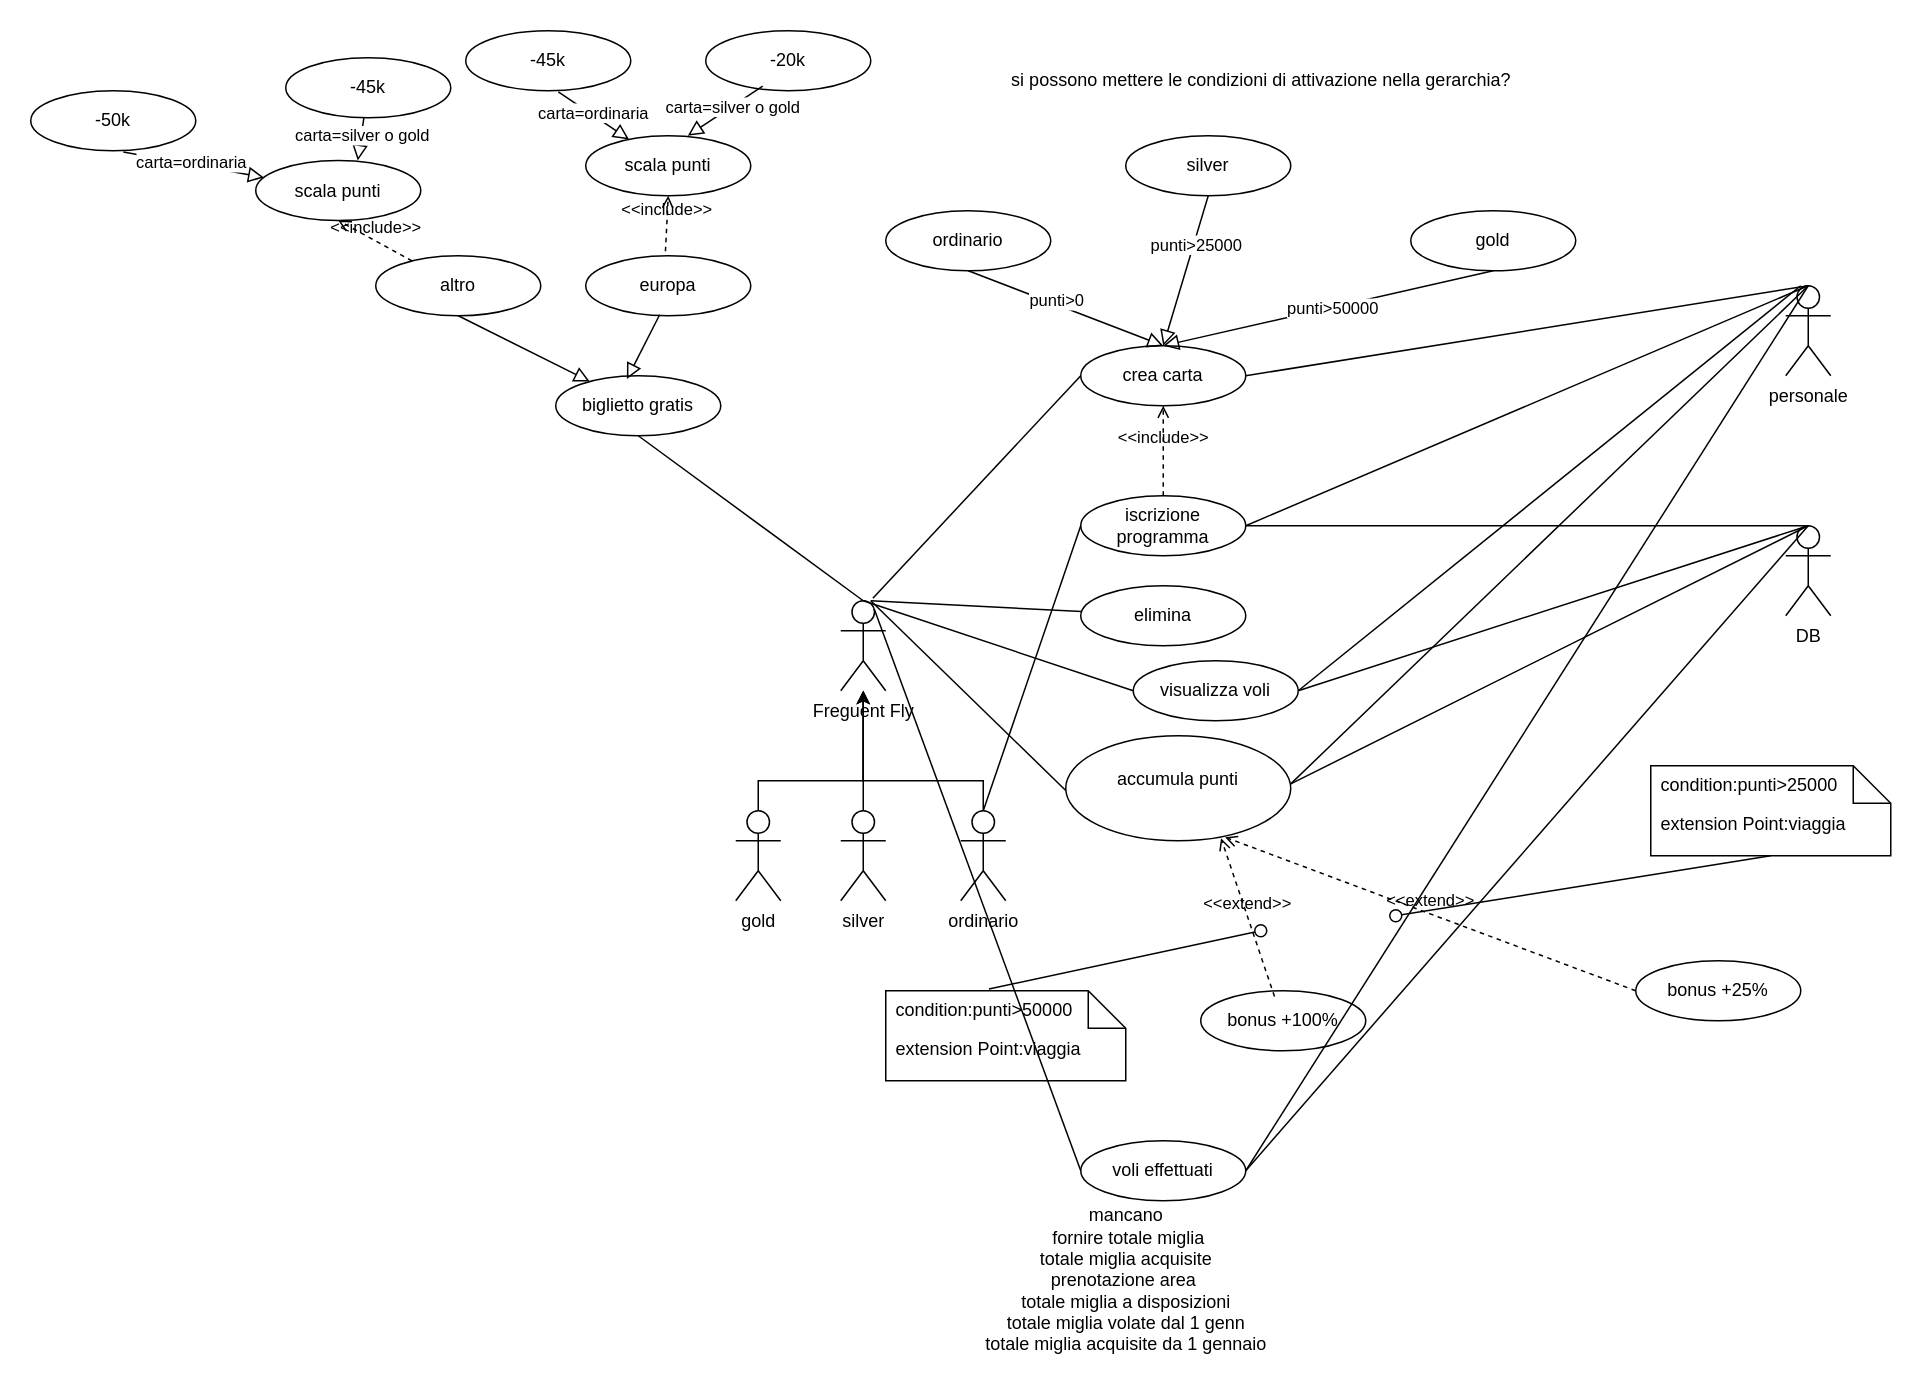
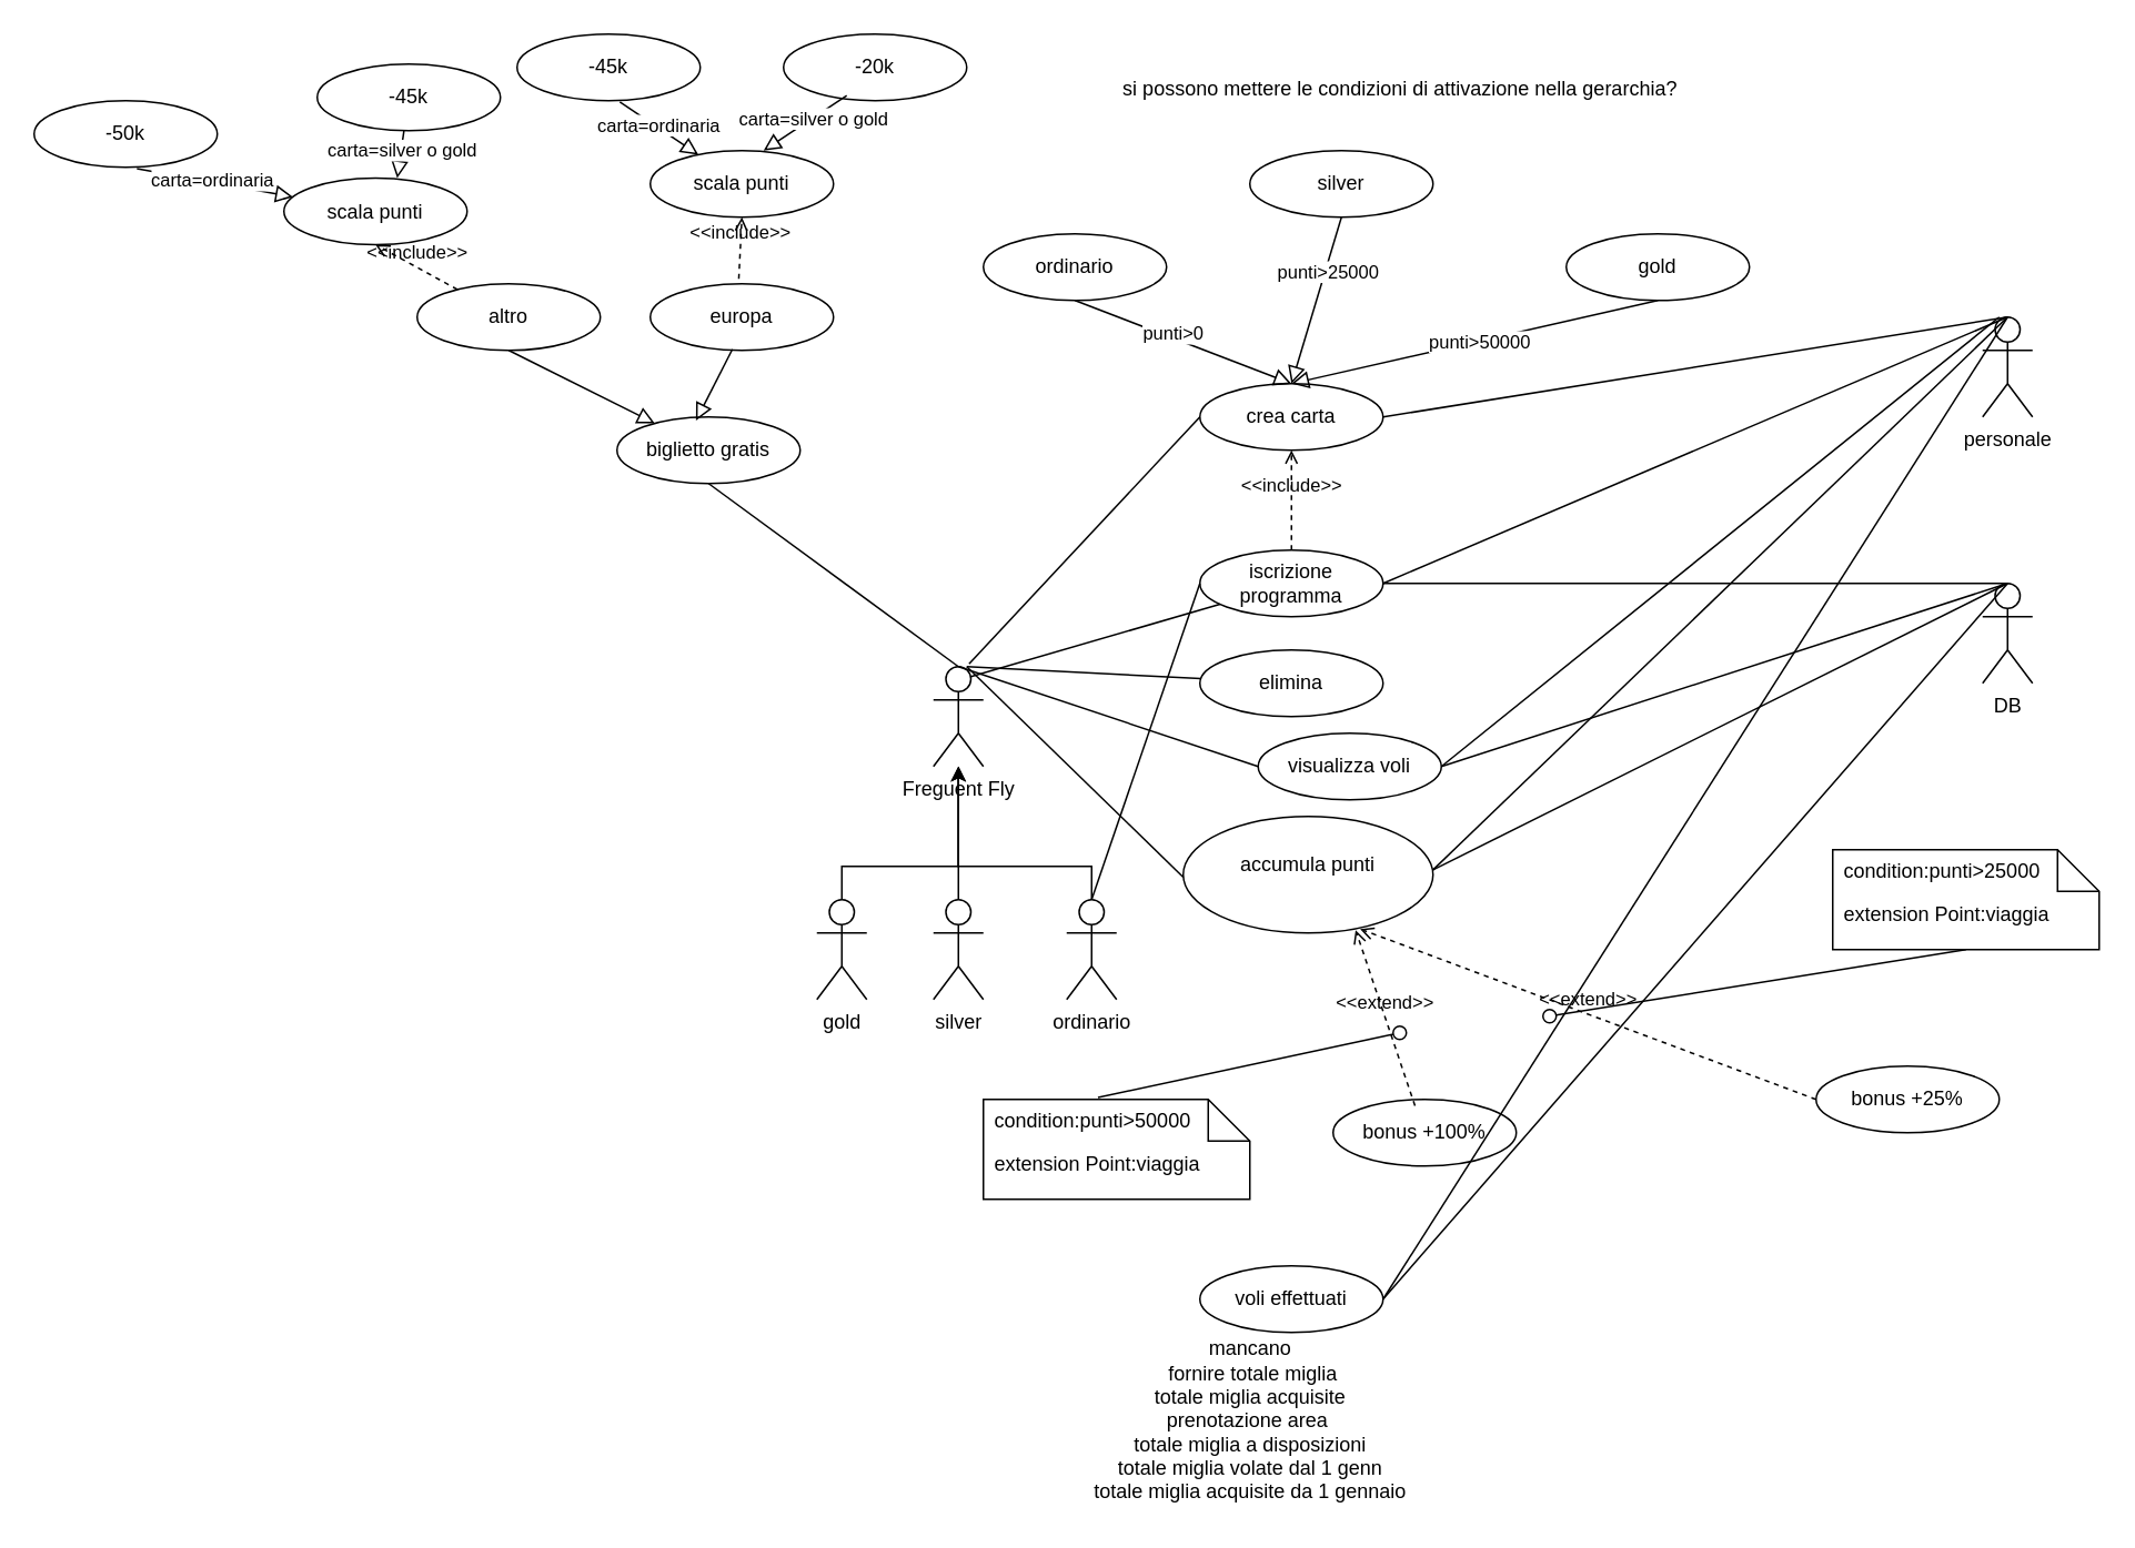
- <mxCell id="75" value="" style="endArrow=none;html=1;endSize=12;startArrow=none;startSize=14;startFill=0;align=center;verticalAlign=bottom;endFill=0;rounded=0;entryX=0;entryY=0.5;entryDx=0;entryDy=0;exitX=0.75;exitY=0.1;exitDx=0;exitDy=0;exitPerimeter=0;" edge="1" parent="1" source="3" target="70"><mxGeometry y="3" relative="1" as="geometry"><mxPoint x="590" y="410" as="sourcePoint" /><mxPoint x="720" y="536.458" as="targetPoint" /></mxGeometry></mxCell>
+ <mxCell id="75" value="" style="endArrow=none;html=1;endSize=12;startArrow=none;startSize=14;startFill=0;align=center;verticalAlign=bottom;endFill=0;rounded=0;exitX=0.75;exitY=0.1;exitDx=0;exitDy=0;exitPerimeter=0;" edge="1" parent="1" source="3" target="10"><mxGeometry y="3" relative="1" as="geometry"><mxPoint x="590" y="410" as="sourcePoint" /><mxPoint x="720" y="536.458" as="targetPoint" /></mxGeometry></mxCell>
